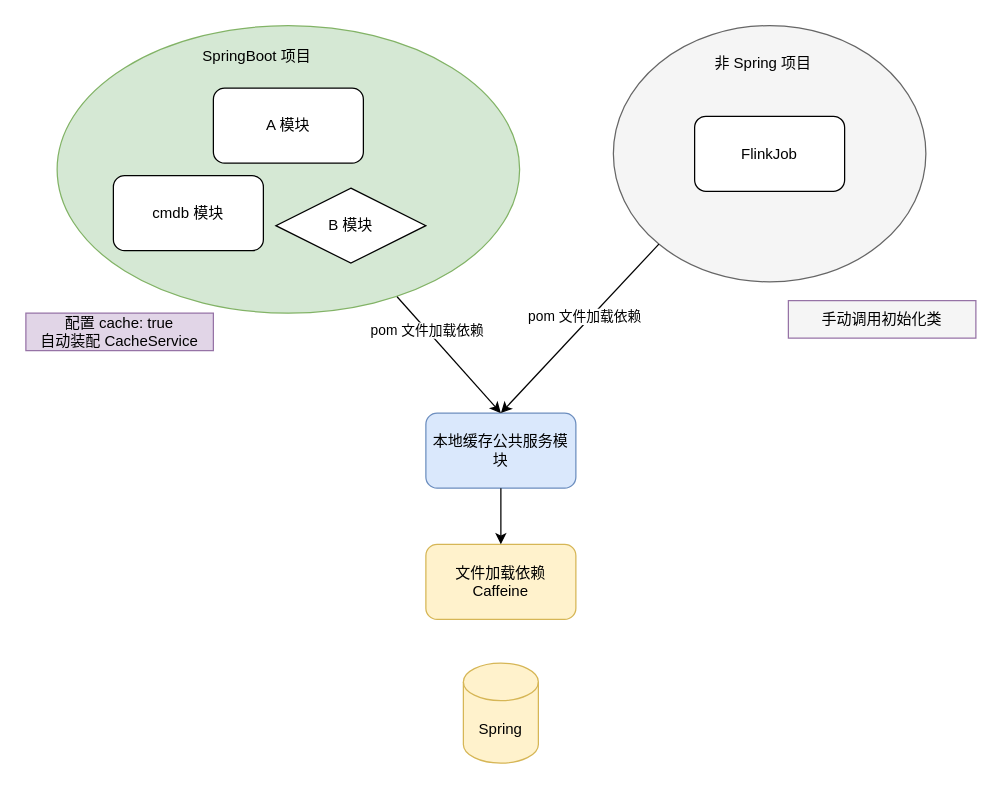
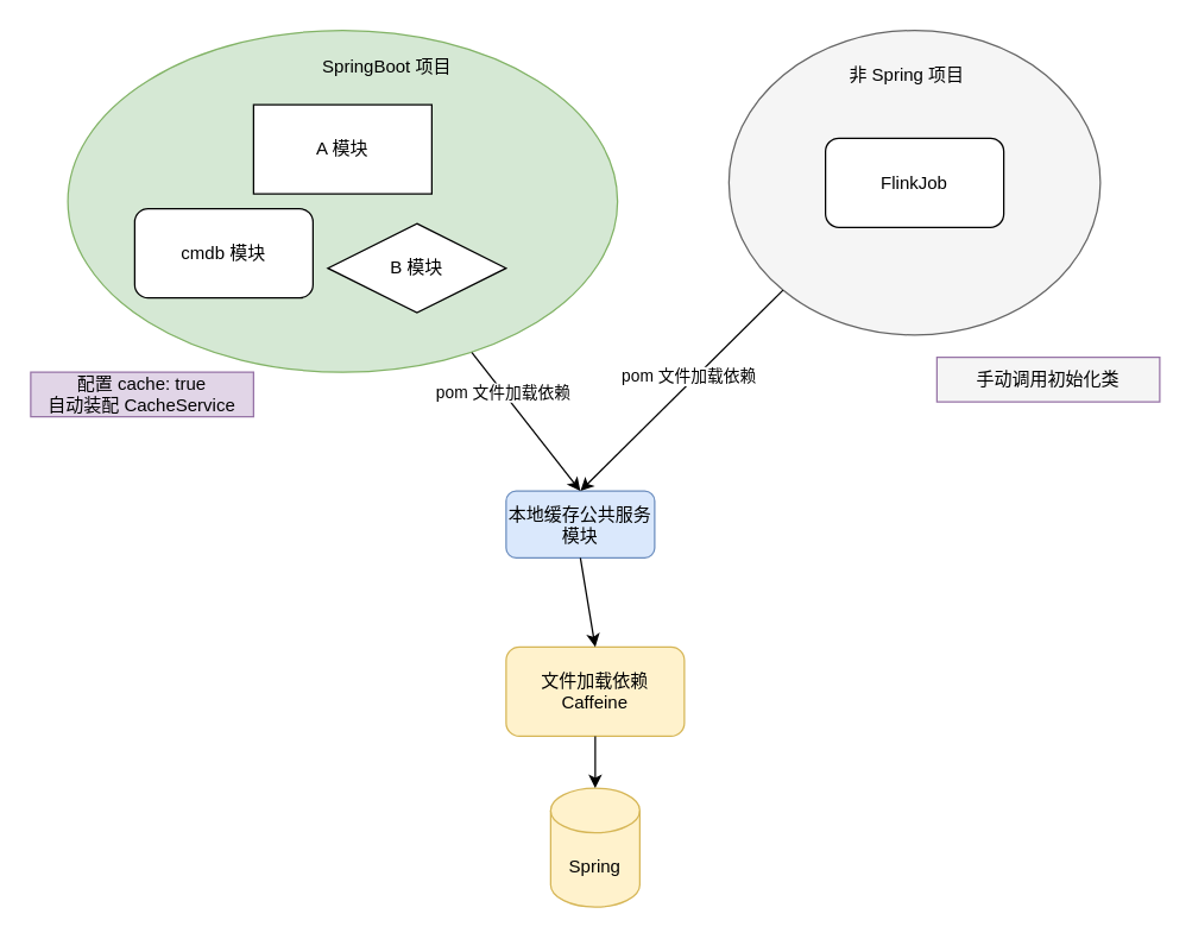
- <mxCell id="11" value="SpringBoot 项目" style="text;html=1;align=center;verticalAlign=middle;whiteSpace=wrap;rounded=0;" vertex="1" parent="1"><mxGeometry x="150" y="30" width="110" height="30" as="geometry" /></mxCell>
+ <mxCell id="11" value="SpringBoot 项目" style="text;html=1;align=center;verticalAlign=middle;whiteSpace=wrap;rounded=0;" vertex="1" parent="1"><mxGeometry x="205" y="30" width="110" height="30" as="geometry" /></mxCell>
- <mxCell id="7" value="A 模块" style="rounded=1;whiteSpace=wrap;html=1;" vertex="1" parent="1"><mxGeometry x="170" y="70" width="120" height="60" as="geometry" /></mxCell>
+ <mxCell id="7" value="A 模块" style="whiteSpace=wrap;html=1;rounded=0;" vertex="1" parent="1"><mxGeometry x="170" y="70" width="120" height="60" as="geometry" /></mxCell>
- <mxCell id="4" value="本地缓存公共服务模块" style="rounded=1;whiteSpace=wrap;html=1;fillColor=#dae8fc;strokeColor=#6c8ebf;" vertex="1" parent="1"><mxGeometry x="340" y="330" width="120" height="60" as="geometry" /></mxCell>
+ <mxCell id="4" value="本地缓存公共服务模块" style="rounded=1;whiteSpace=wrap;html=1;fillColor=#dae8fc;strokeColor=#6c8ebf;" vertex="1" parent="1"><mxGeometry x="340" y="330" width="100" height="45" as="geometry" /></mxCell>
+ <mxCell id="21" style="edgeStyle=orthogonalEdgeStyle;rounded=0;orthogonalLoop=1;jettySize=auto;html=1;entryX=0.5;entryY=0;entryDx=0;entryDy=0;entryPerimeter=0;" edge="1" parent="1" source="9" target="8"><mxGeometry relative="1" as="geometry" /></mxCell>
